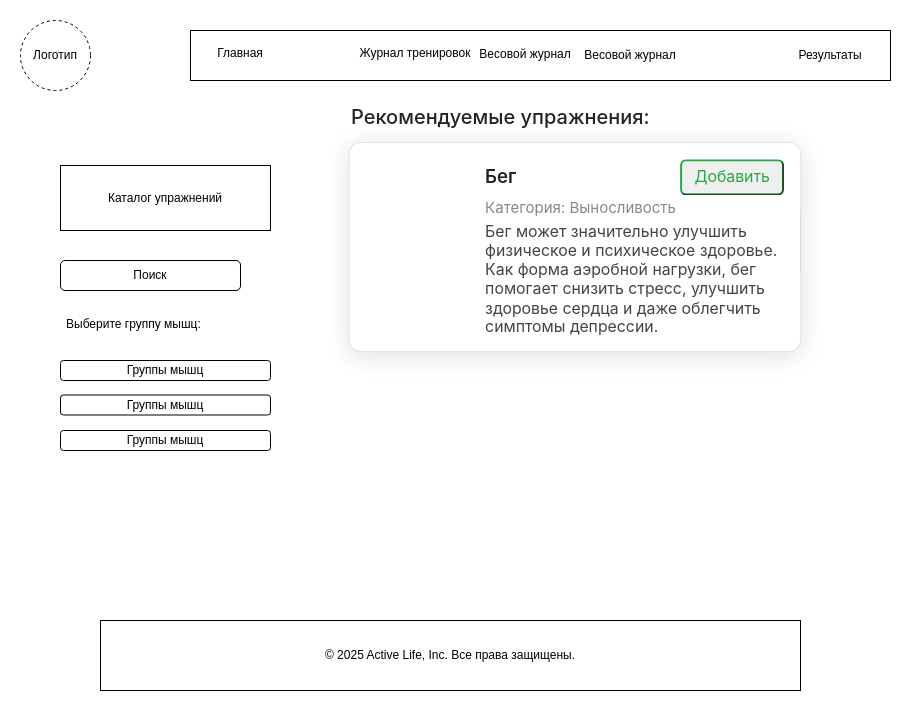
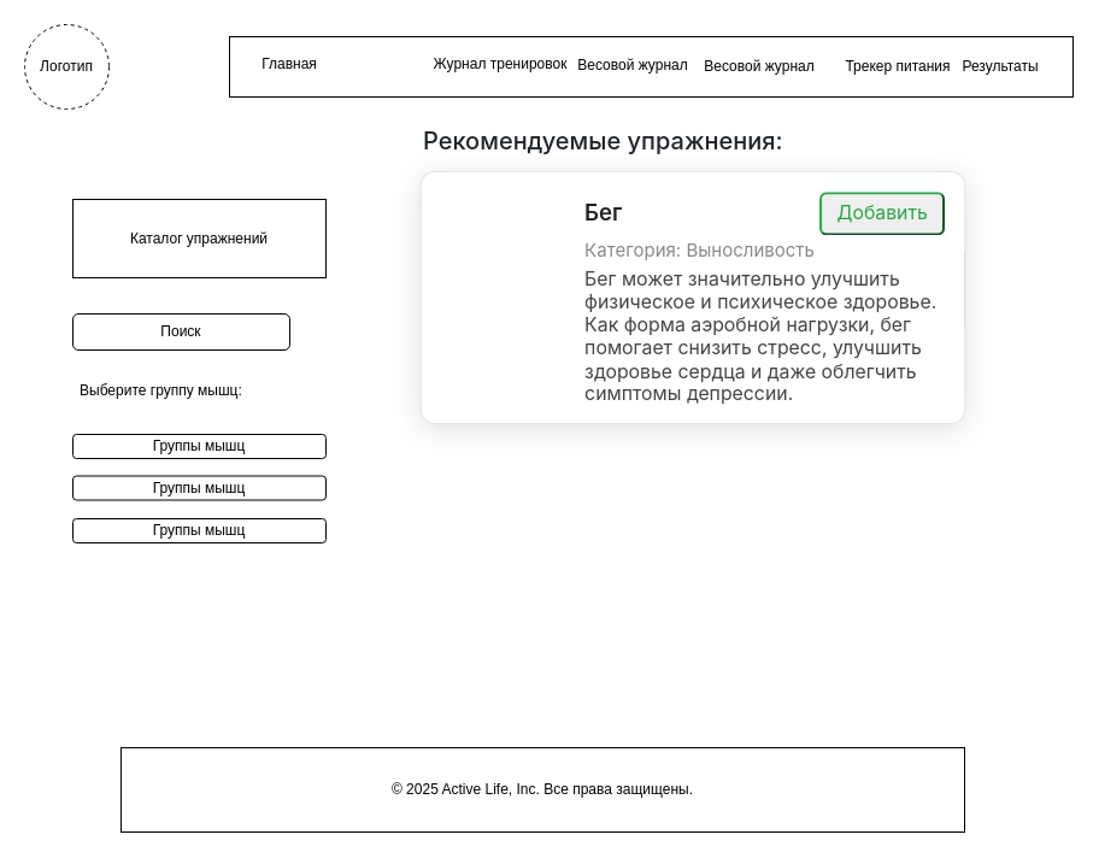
+ <mxCell id="8" value="Трекер питания" style="text;html=1;align=center;verticalAlign=middle;whiteSpace=wrap;rounded=0;" vertex="1" parent="1"><mxGeometry x="700" y="33.75" width="90" height="42.5" as="geometry" /></mxCell>
